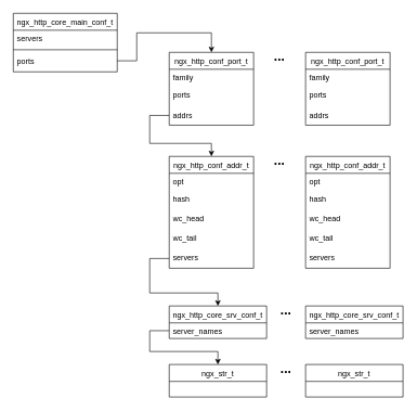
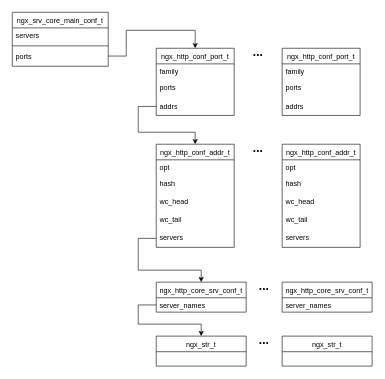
- <mxCell id="4" value="ngx_http_core_main_conf_t" style="swimlane;fontStyle=0;align=center;verticalAlign=top;childLayout=stackLayout;horizontal=1;startSize=26;horizontalStack=0;resizeParent=1;resizeLast=0;collapsible=1;marginBottom=0;rounded=0;shadow=0;strokeWidth=1;" parent="1" vertex="1"><mxGeometry x="20" y="20" width="160" height="90" as="geometry"><mxRectangle x="550" y="140" width="160" height="26" as="alternateBounds" /></mxGeometry></mxCell>
+ <mxCell id="4" value="ngx_srv_core_main_conf_t" style="swimlane;fontStyle=0;align=center;verticalAlign=top;childLayout=stackLayout;horizontal=1;startSize=26;horizontalStack=0;resizeParent=1;resizeLast=0;collapsible=1;marginBottom=0;rounded=0;shadow=0;strokeWidth=1;" parent="1" vertex="1"><mxGeometry x="20" y="20" width="160" height="90" as="geometry"><mxRectangle x="550" y="140" width="160" height="26" as="alternateBounds" /></mxGeometry></mxCell>
